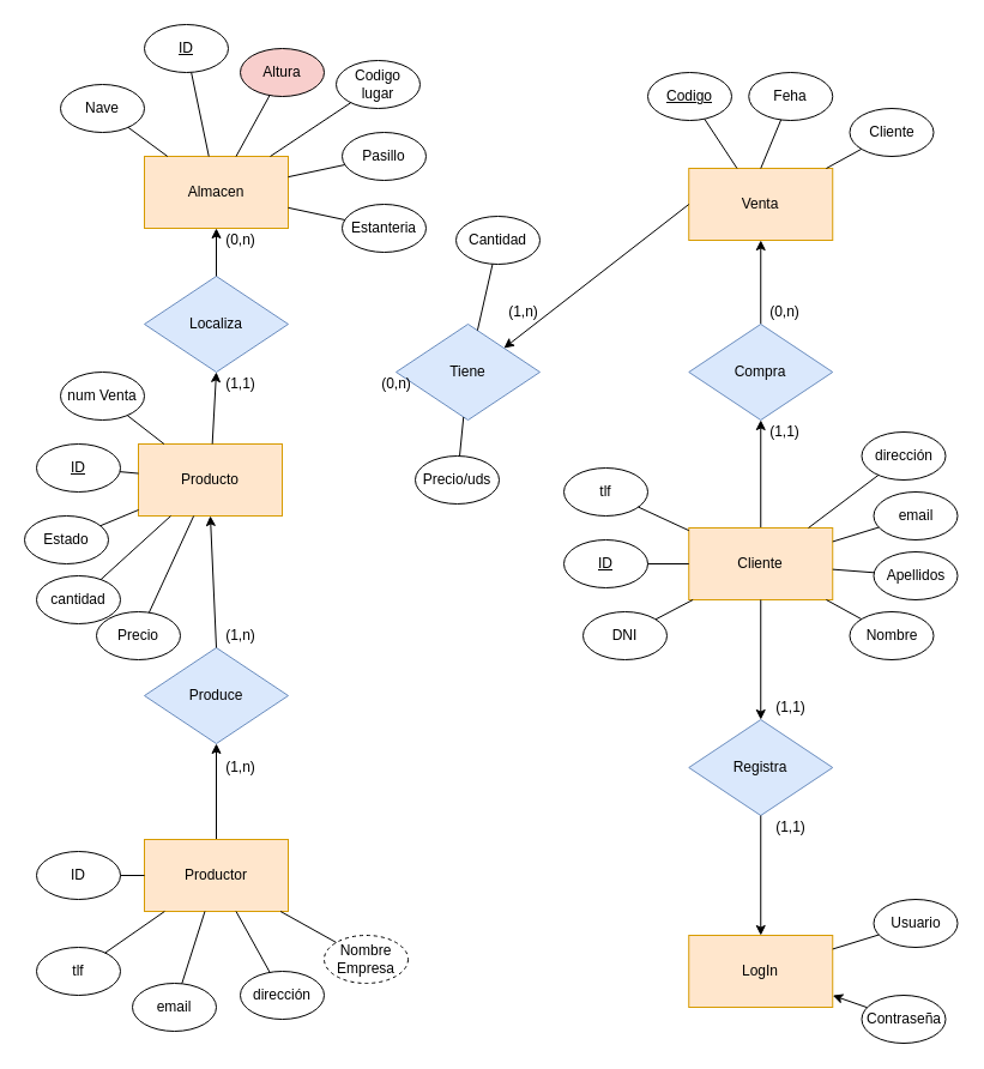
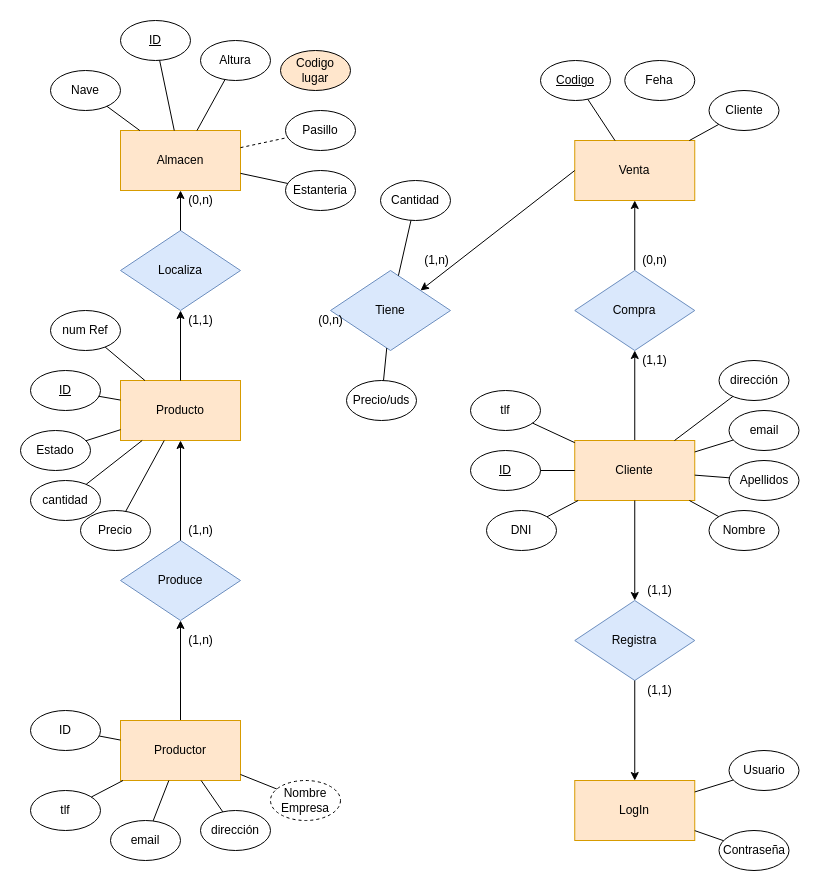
- <mxCell id="49" value="Altura" style="ellipse;whiteSpace=wrap;html=1;fillColor=#f8cecc;" parent="1" vertex="1"><mxGeometry x="200" y="40" width="70" height="40" as="geometry" /></mxCell>
+ <mxCell id="49" value="Altura" style="ellipse;whiteSpace=wrap;html=1;" parent="1" vertex="1"><mxGeometry x="200" y="40" width="70" height="40" as="geometry" /></mxCell>
- <mxCell id="50" value="Codigo lugar" style="ellipse;whiteSpace=wrap;html=1;" parent="1" vertex="1"><mxGeometry x="280" y="50" width="70" height="40" as="geometry" /></mxCell>
+ <mxCell id="50" value="Codigo lugar" style="ellipse;whiteSpace=wrap;html=1;fillColor=#ffe6cc;" parent="1" vertex="1"><mxGeometry x="280" y="50" width="70" height="40" as="geometry" /></mxCell>
- <mxCell id="53" value="" style="endArrow=none;html=1;rounded=0;" parent="1" source="44" target="50" edge="1"><mxGeometry width="50" height="50" relative="1" as="geometry"><mxPoint x="450" y="170" as="sourcePoint" /><mxPoint x="500" y="120" as="targetPoint" /></mxGeometry></mxCell>
- <mxCell id="91" value="" style="endArrow=none;html=1;rounded=0;exitX=0.5;exitY=0;exitDx=0;exitDy=0;" parent="1" source="74" target="87" edge="1"><mxGeometry width="50" height="50" relative="1" as="geometry"><mxPoint x="640" y="170" as="sourcePoint" /><mxPoint x="659" y="80" as="targetPoint" /></mxGeometry></mxCell>
- <mxCell id="54" value="" style="endArrow=none;html=1;rounded=0;" parent="1" source="44" target="47" edge="1"><mxGeometry width="50" height="50" relative="1" as="geometry"><mxPoint x="450" y="170" as="sourcePoint" /><mxPoint x="500" y="120" as="targetPoint" /></mxGeometry></mxCell>
+ <mxCell id="54" value="" style="endArrow=none;html=1;rounded=0;dashed=1;" parent="1" source="44" target="47" edge="1"><mxGeometry width="50" height="50" relative="1" as="geometry"><mxPoint x="450" y="170" as="sourcePoint" /><mxPoint x="500" y="120" as="targetPoint" /></mxGeometry></mxCell>
- <mxCell id="4" value="num Venta" style="ellipse;whiteSpace=wrap;html=1;" parent="1" vertex="1"><mxGeometry x="50" y="310" width="70" height="40" as="geometry" /></mxCell>
+ <mxCell id="4" value="num Ref" style="ellipse;whiteSpace=wrap;html=1;" parent="1" vertex="1"><mxGeometry x="50" y="310" width="70" height="40" as="geometry" /></mxCell>
- <mxCell id="2" value="Producto" style="rounded=0;whiteSpace=wrap;html=1;fillColor=#ffe6cc;strokeColor=#d79b00;" parent="1" vertex="1"><mxGeometry x="115" y="370" width="120" height="60" as="geometry" /></mxCell>
+ <mxCell id="2" value="Producto" style="rounded=0;whiteSpace=wrap;html=1;fillColor=#ffe6cc;strokeColor=#d79b00;" parent="1" vertex="1"><mxGeometry x="120" y="380" width="120" height="60" as="geometry" /></mxCell>
- <mxCell id="29" value="Productor" style="rounded=0;whiteSpace=wrap;html=1;fillColor=#ffe6cc;strokeColor=#d79b00;" parent="1" vertex="1"><mxGeometry x="120" y="700" width="120" height="60" as="geometry" /></mxCell>
+ <mxCell id="29" value="Productor" style="rounded=0;whiteSpace=wrap;html=1;fillColor=#ffe6cc;strokeColor=#d79b00;" parent="1" vertex="1"><mxGeometry x="120" y="720" width="120" height="60" as="geometry" /></mxCell>
- <mxCell id="69" value="" style="endArrow=classic;html=1;rounded=0;" parent="1" source="67" target="63" edge="1"><mxGeometry width="50" height="50" relative="1" as="geometry"><mxPoint x="578.5" y="720" as="sourcePoint" /><mxPoint x="628.5" y="670" as="targetPoint" /></mxGeometry></mxCell>
+ <mxCell id="69" value="" style="endArrow=none;html=1;rounded=0;" parent="1" source="67" target="63" edge="1"><mxGeometry width="50" height="50" relative="1" as="geometry"><mxPoint x="578.5" y="720" as="sourcePoint" /><mxPoint x="628.5" y="670" as="targetPoint" /></mxGeometry></mxCell>
